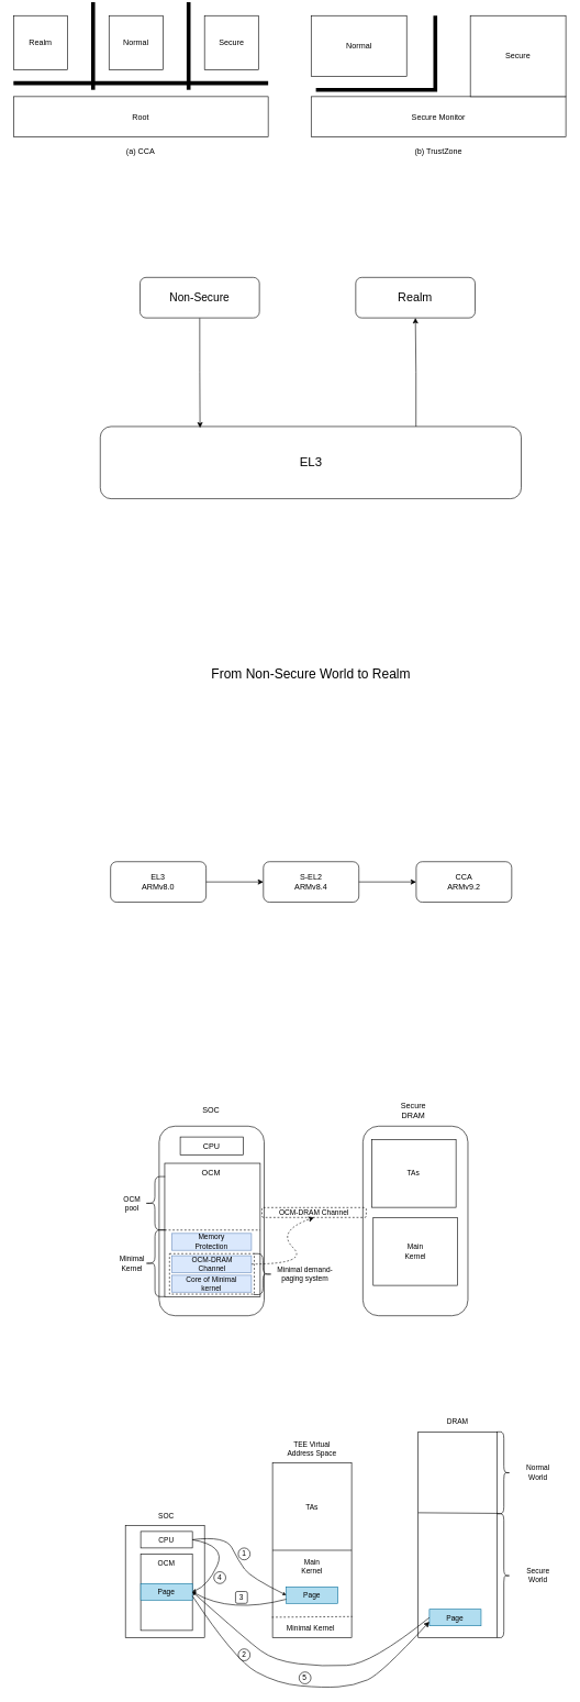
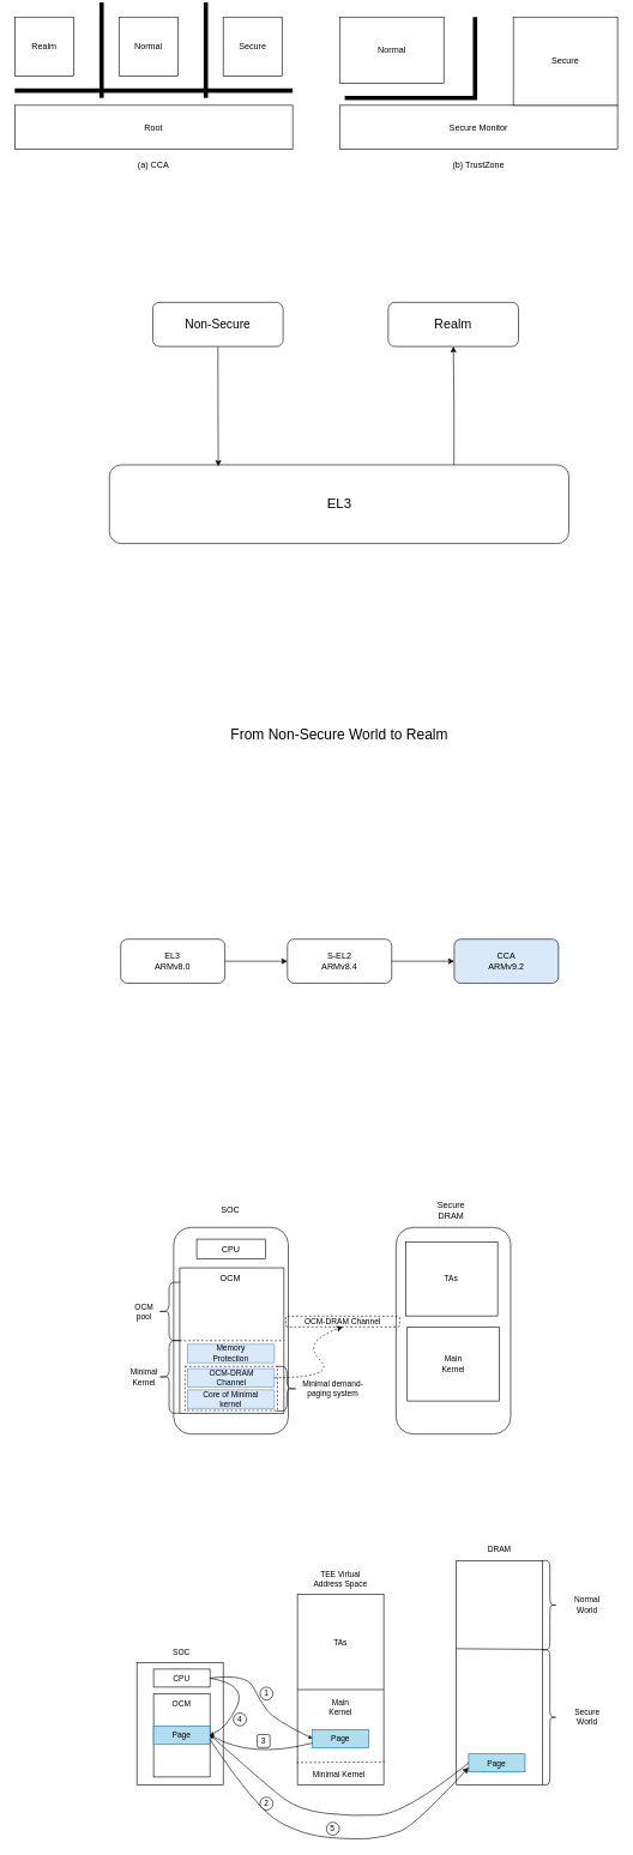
- <mxCell id="24" value="CCA&lt;br&gt;ARMv9.2" style="rounded=1;whiteSpace=wrap;html=1;" parent="1" vertex="1"><mxGeometry x="630.991" y="1302.712" width="144.899" height="61.363" as="geometry" /></mxCell>
+ <mxCell id="24" value="CCA&lt;br&gt;ARMv9.2" style="rounded=1;whiteSpace=wrap;html=1;fillColor=#dae8fc;" parent="1" vertex="1"><mxGeometry x="630.991" y="1302.712" width="144.899" height="61.363" as="geometry" /></mxCell>
